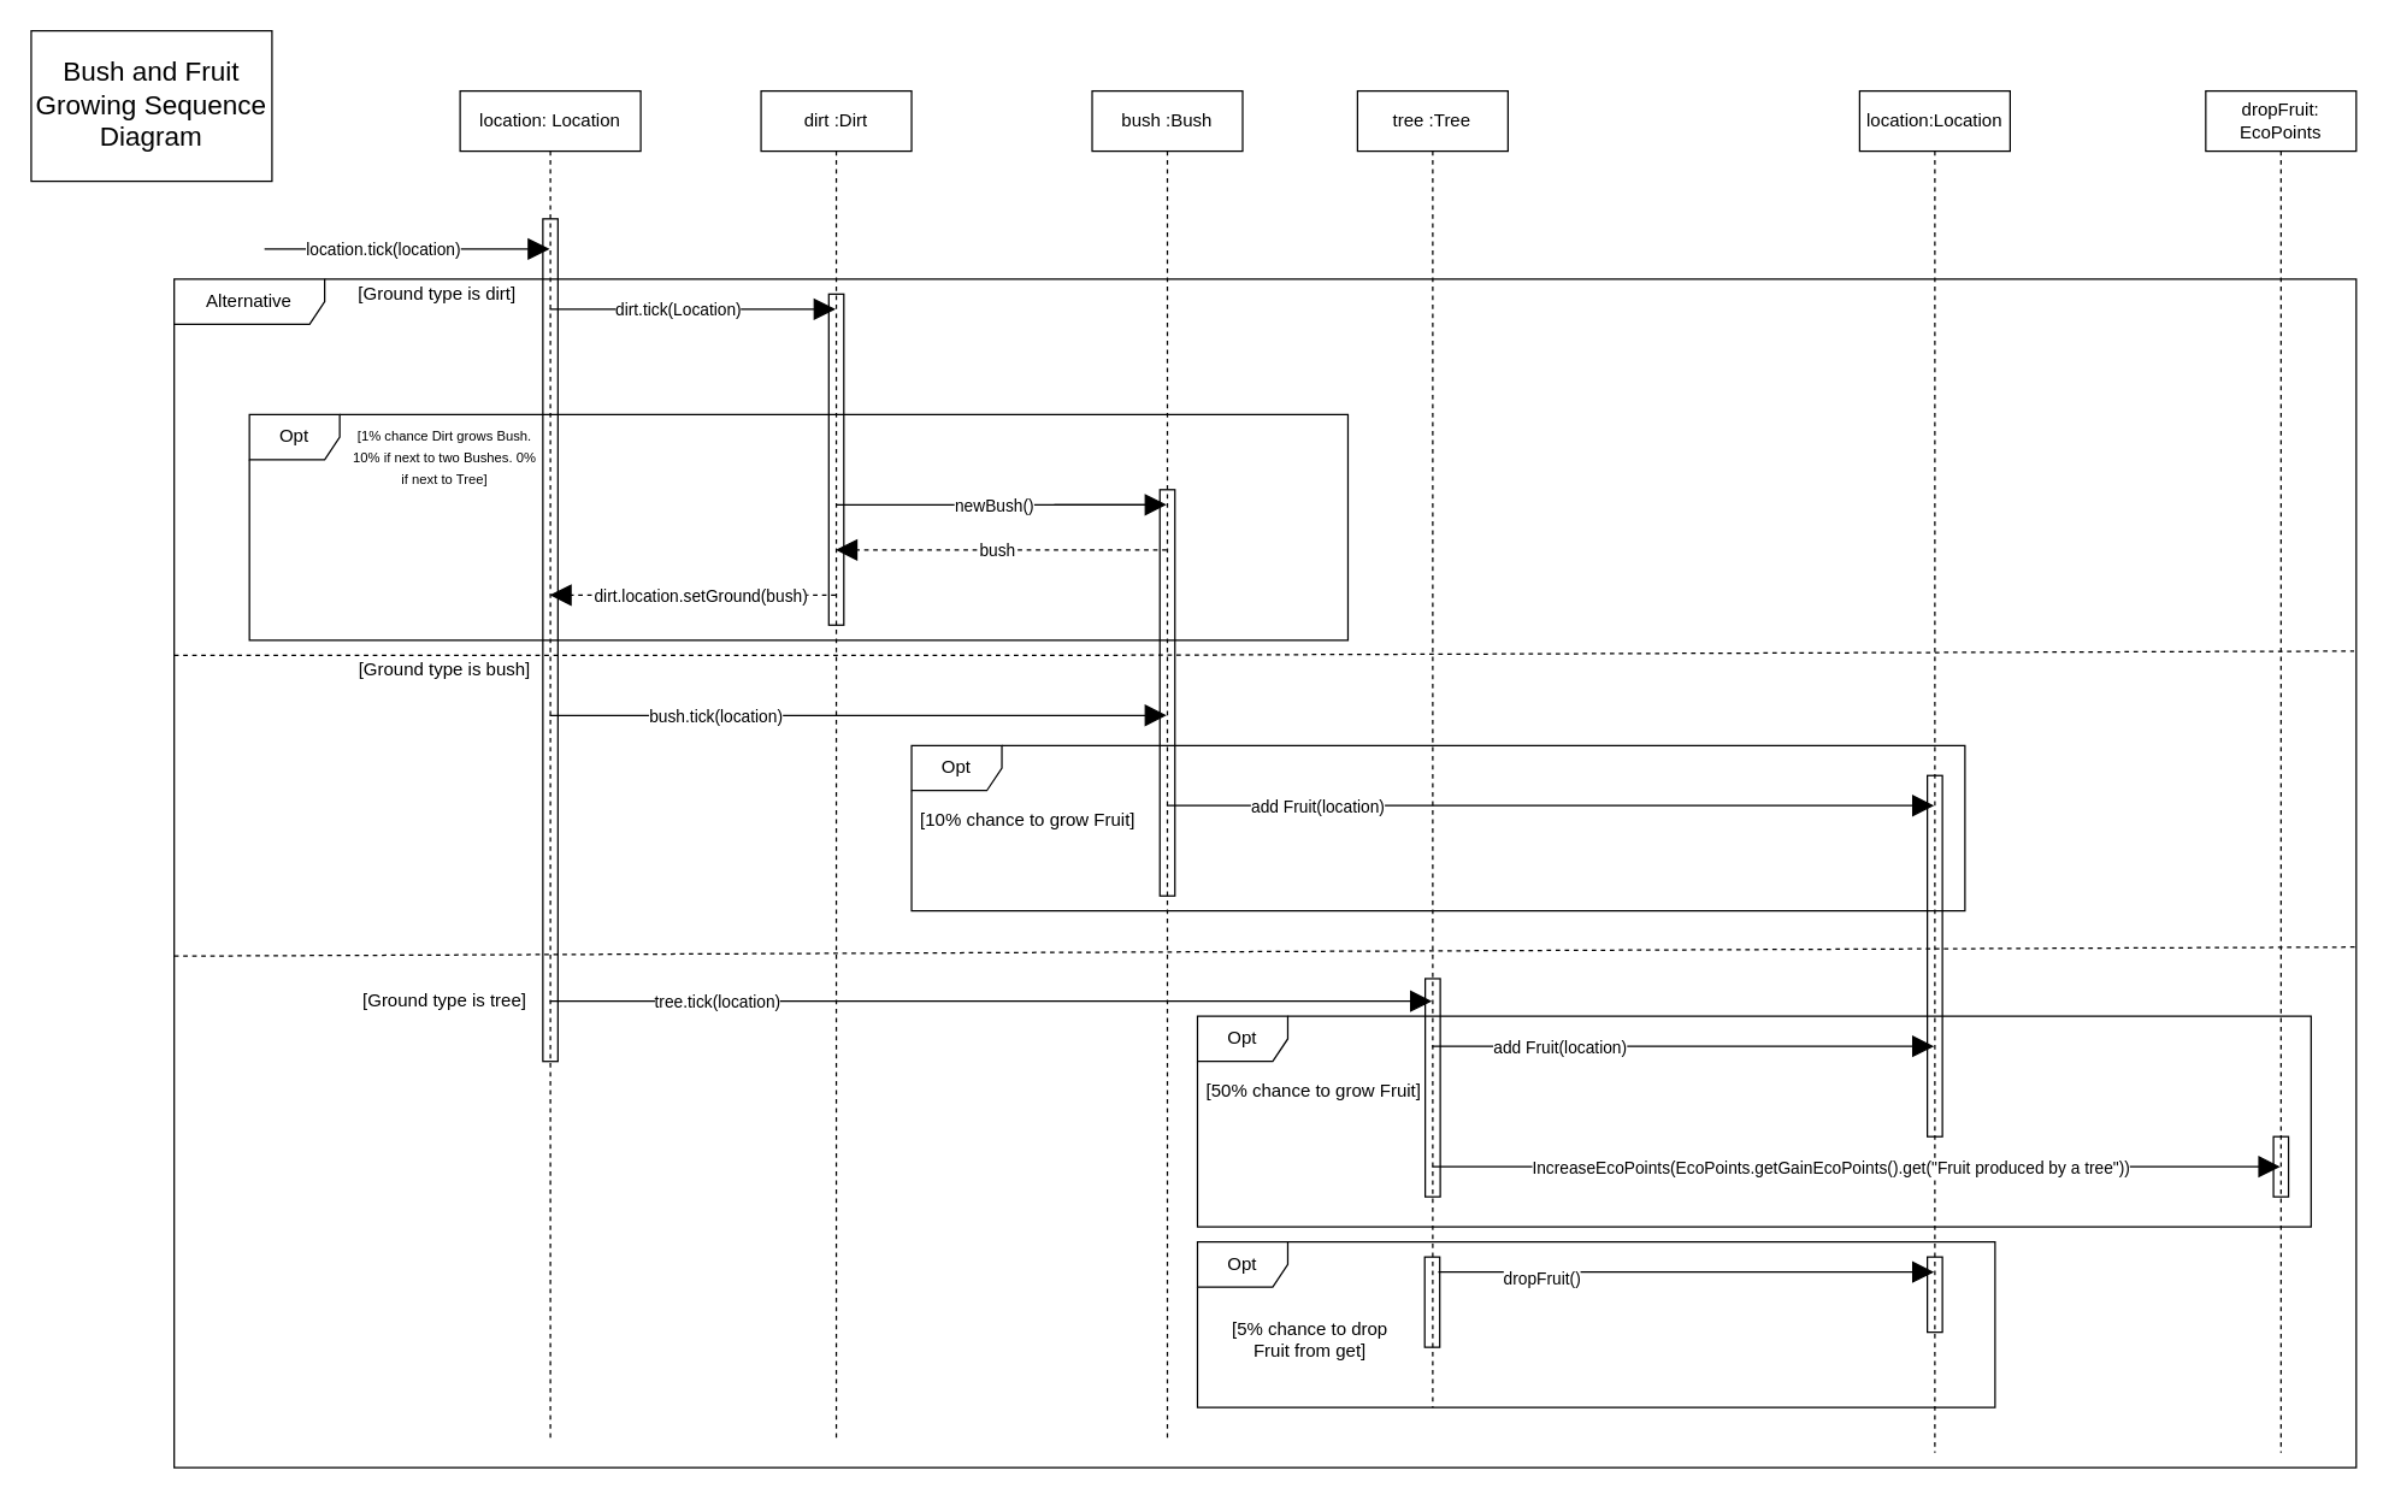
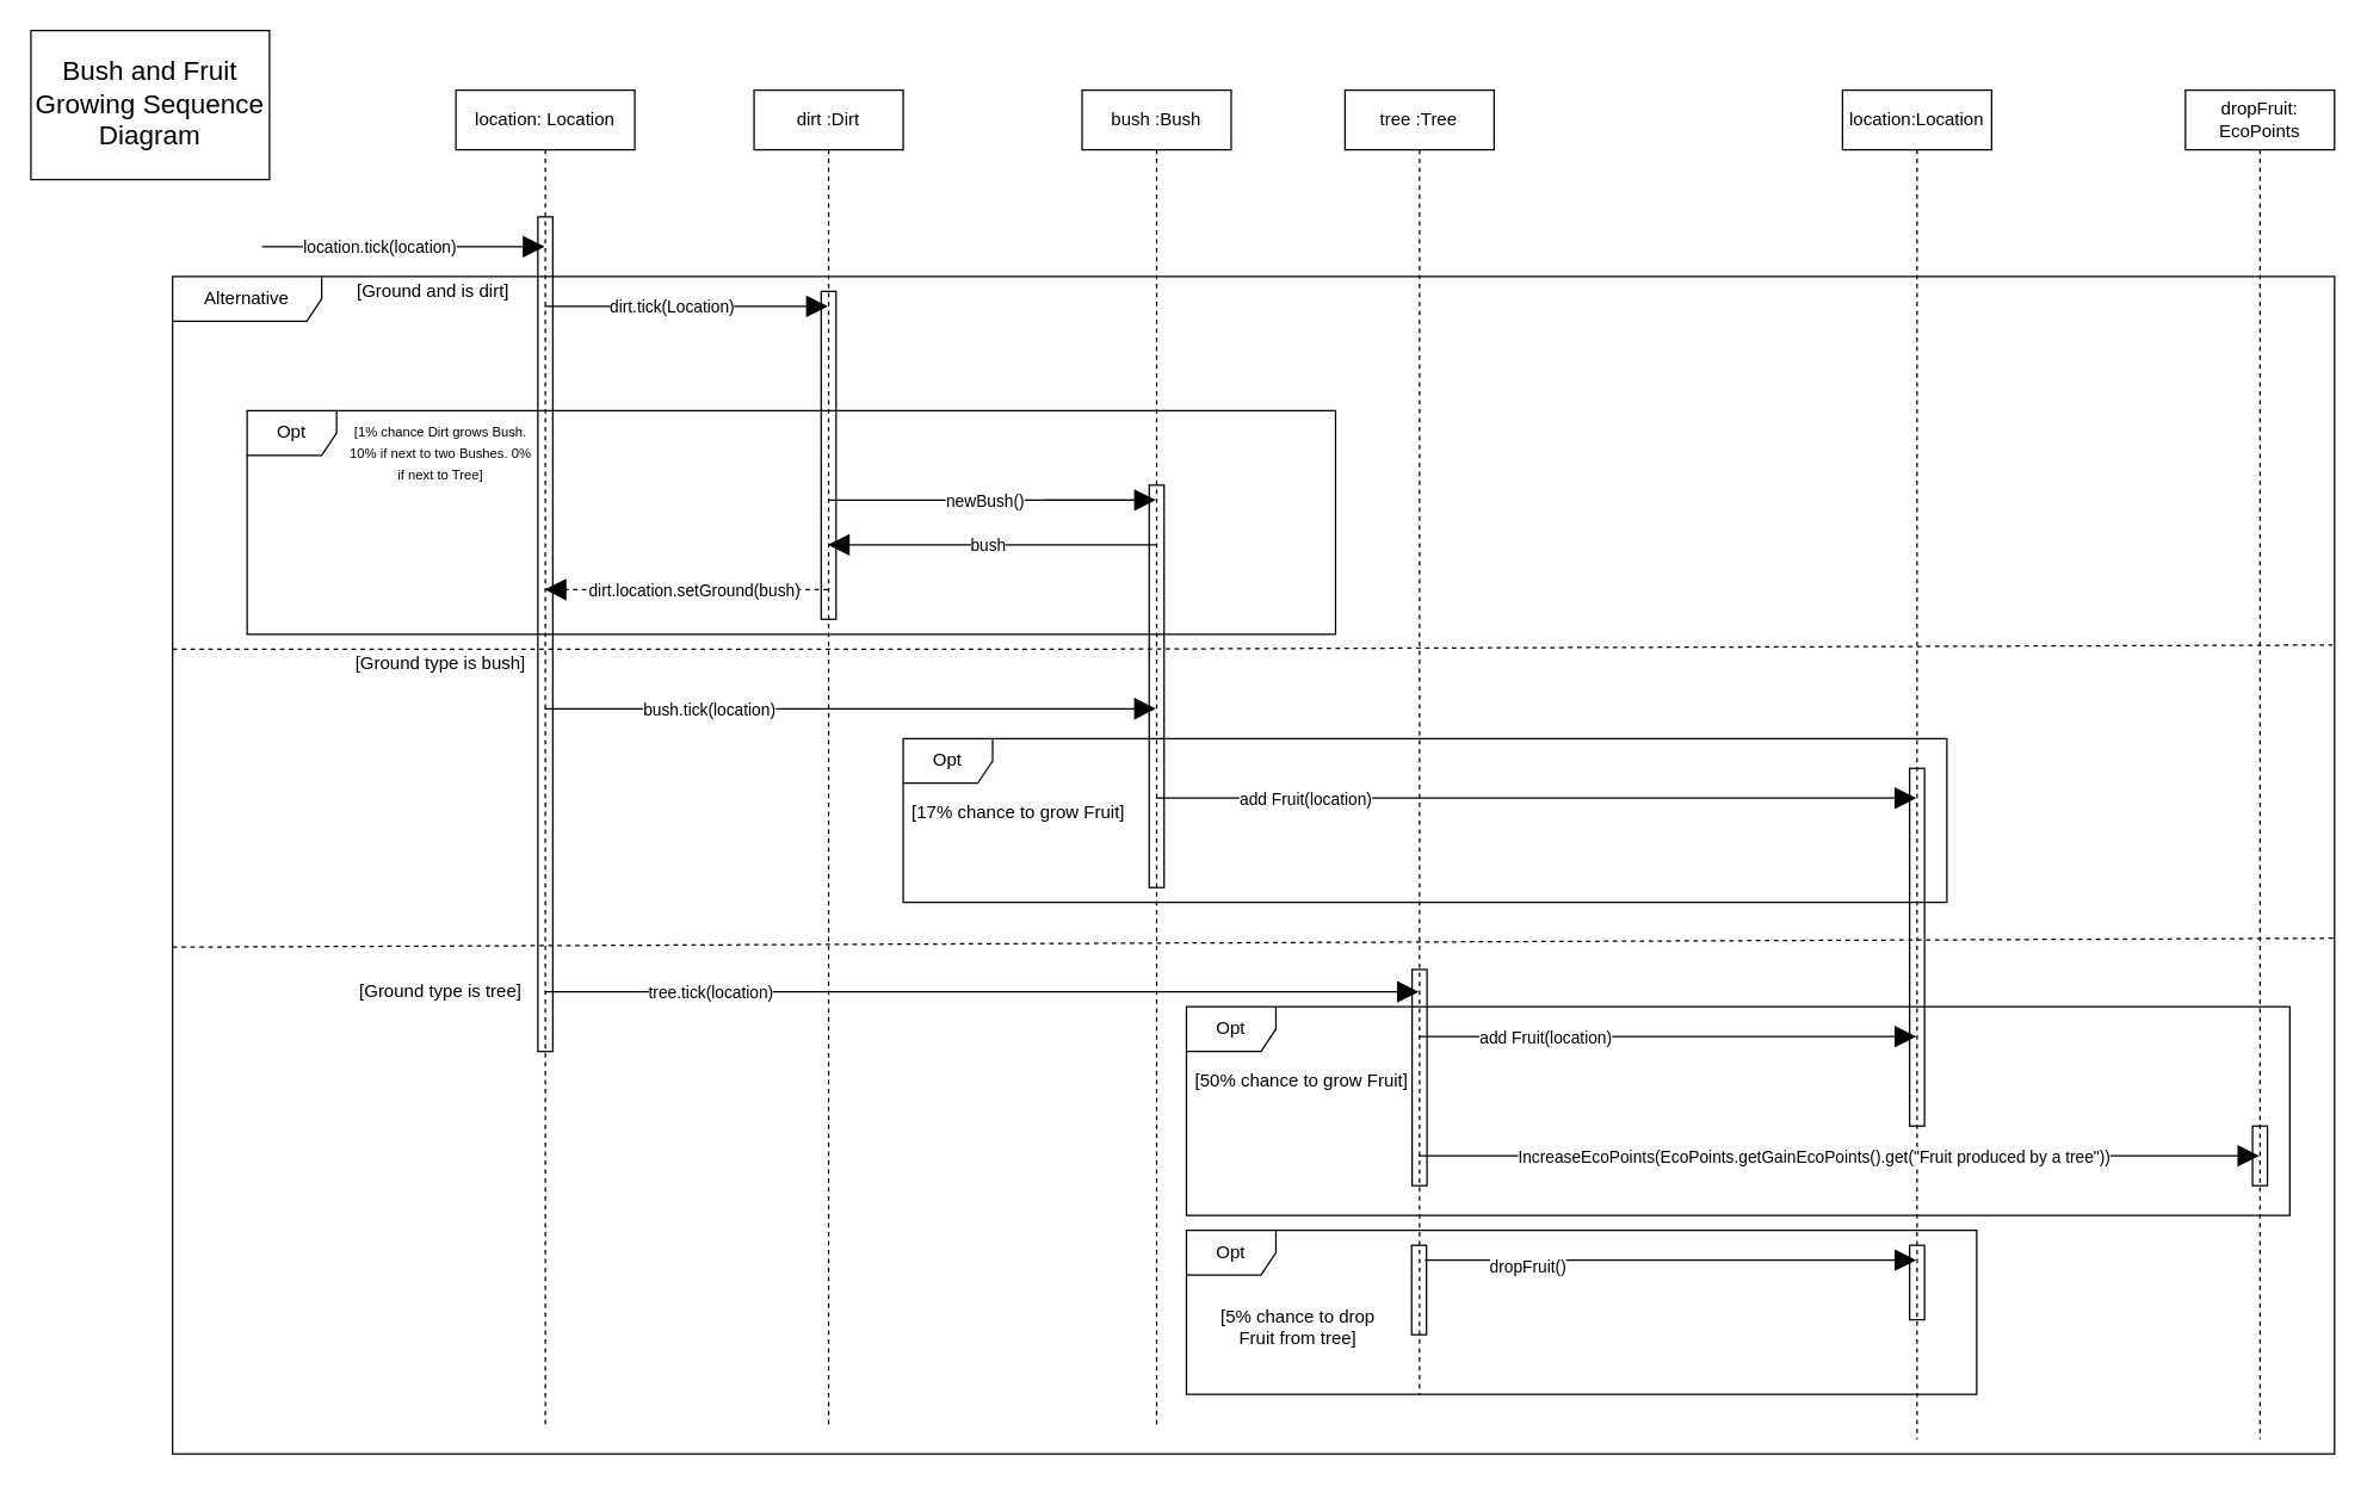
- <mxCell id="27" value="[Ground type is dirt]" style="text;html=1;strokeColor=none;fillColor=none;align=center;verticalAlign=middle;whiteSpace=wrap;rounded=0;" parent="1" vertex="1"><mxGeometry x="230" y="185" width="120" height="20" as="geometry" /></mxCell>
+ <mxCell id="27" value="[Ground and is dirt]" style="text;html=1;strokeColor=none;fillColor=none;align=center;verticalAlign=middle;whiteSpace=wrap;rounded=0;" parent="1" vertex="1"><mxGeometry x="230" y="185" width="120" height="20" as="geometry" /></mxCell>
- <mxCell id="18" value="" style="endArrow=block;endFill=1;endSize=12;html=1;snapToPoint=1;dashed=1;" parent="1" source="12" target="11" edge="1"><mxGeometry x="40" y="50" width="160" as="geometry"><mxPoint x="934.5" y="365" as="sourcePoint" /><mxPoint x="554.667" y="365" as="targetPoint" /><Array as="points"><mxPoint x="695" y="365" /></Array></mxGeometry></mxCell>
+ <mxCell id="18" value="" style="endArrow=block;endFill=1;endSize=12;html=1;snapToPoint=1;dashed=0;" parent="1" source="12" target="11" edge="1"><mxGeometry x="40" y="50" width="160" as="geometry"><mxPoint x="934.5" y="365" as="sourcePoint" /><mxPoint x="554.667" y="365" as="targetPoint" /><Array as="points"><mxPoint x="695" y="365" /></Array></mxGeometry></mxCell>
- <mxCell id="51" value="&lt;font style=&quot;font-size: 12px&quot;&gt;[10% chance to grow Fruit]&lt;/font&gt;" style="text;html=1;strokeColor=none;fillColor=none;align=center;verticalAlign=middle;whiteSpace=wrap;rounded=0;" parent="1" vertex="1"><mxGeometry x="605" y="535" width="155" height="20" as="geometry" /></mxCell>
+ <mxCell id="51" value="&lt;font style=&quot;font-size: 12px&quot;&gt;[17% chance to grow Fruit]&lt;/font&gt;" style="text;html=1;strokeColor=none;fillColor=none;align=center;verticalAlign=middle;whiteSpace=wrap;rounded=0;" parent="1" vertex="1"><mxGeometry x="605" y="535" width="155" height="20" as="geometry" /></mxCell>
- <mxCell id="53" value="[5% chance to drop Fruit from get]" style="text;html=1;strokeColor=none;fillColor=none;align=center;verticalAlign=middle;whiteSpace=wrap;rounded=0;" parent="1" vertex="1"><mxGeometry x="815" y="880" width="110" height="20" as="geometry" /></mxCell>
+ <mxCell id="53" value="[5% chance to drop Fruit from tree]" style="text;html=1;strokeColor=none;fillColor=none;align=center;verticalAlign=middle;whiteSpace=wrap;rounded=0;" parent="1" vertex="1"><mxGeometry x="815" y="880" width="110" height="20" as="geometry" /></mxCell>
